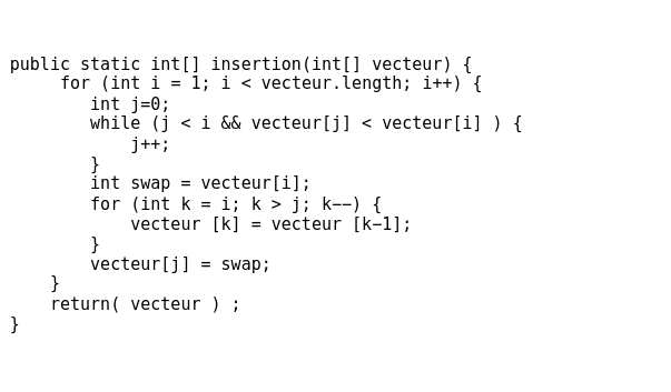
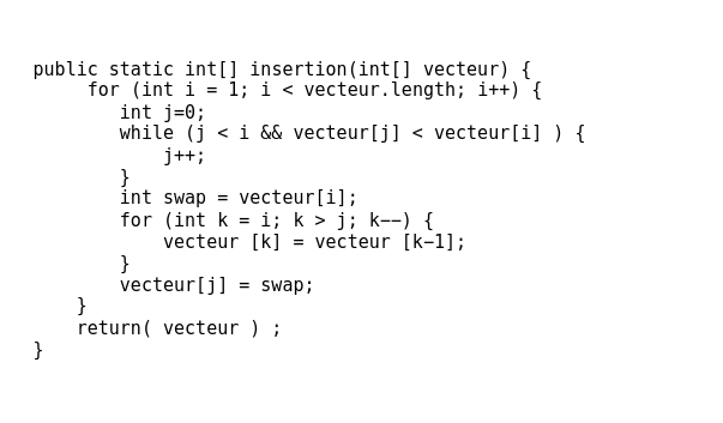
- <mxCell id="2" value="&lt;pre id=&quot;yui_3_17_2_1_1706542398417_36&quot;&gt;public static int&lt;span&gt;[] insertion(&lt;/span&gt;&lt;span&gt;int&lt;/span&gt;&lt;span&gt;[] vecteur) &lt;/span&gt;&lt;span&gt;{ &lt;br&gt;&lt;/span&gt;&lt;span&gt;     for &lt;/span&gt;&lt;span&gt;(&lt;/span&gt;&lt;span&gt;int &lt;/span&gt;&lt;span&gt;i = 1; i &lt;/span&gt;&lt;span&gt;&amp;lt; &lt;/span&gt;&lt;span&gt;vecteur.length; i++) &lt;/span&gt;&lt;span&gt;{ &lt;br&gt;&lt;/span&gt;        int j=0;&lt;br&gt;        while (j &amp;lt; i &amp;amp;&amp;amp; vecteur[j] &amp;lt; vecteur[i] ) { &lt;br&gt;            j++; &lt;br&gt;        } &lt;br&gt;        int swap = vecteur[i];&lt;br&gt;        for (int k = i; k &amp;gt; j; k−−) { &lt;br&gt;            vecteur [k] = vecteur [k−1]; &lt;br&gt;        } &lt;br&gt;        vecteur[j] = swap; &lt;br&gt;    } &lt;br&gt;    return( vecteur ) ; &lt;br&gt;} &lt;/pre&gt;" style="text;whiteSpace=wrap;html=1;" vertex="1" parent="1"><mxGeometry x="5" y="20" width="440" height="240" as="geometry" /></mxCell>
+ <mxCell id="2" value="&lt;pre id=&quot;yui_3_17_2_1_1706542398417_36&quot;&gt;public static int&lt;span&gt;[] insertion(&lt;/span&gt;&lt;span&gt;int&lt;/span&gt;&lt;span&gt;[] vecteur) &lt;/span&gt;&lt;span&gt;{ &lt;br&gt;&lt;/span&gt;&lt;span&gt;     for &lt;/span&gt;&lt;span&gt;(&lt;/span&gt;&lt;span&gt;int &lt;/span&gt;&lt;span&gt;i = 1; i &lt;/span&gt;&lt;span&gt;&amp;lt; &lt;/span&gt;&lt;span&gt;vecteur.length; i++) &lt;/span&gt;&lt;span&gt;{ &lt;br&gt;&lt;/span&gt;        int j=0;&lt;br&gt;        while (j &amp;lt; i &amp;amp;&amp;amp; vecteur[j] &amp;lt; vecteur[i] ) { &lt;br&gt;            j++; &lt;br&gt;        } &lt;br&gt;        int swap = vecteur[i];&lt;br&gt;        for (int k = i; k &amp;gt; j; k−−) { &lt;br&gt;            vecteur [k] = vecteur [k−1]; &lt;br&gt;        } &lt;br&gt;        vecteur[j] = swap; &lt;br&gt;    } &lt;br&gt;    return( vecteur ) ; &lt;br&gt;} &lt;/pre&gt;" style="text;whiteSpace=wrap;html=1;" vertex="1" parent="1"><mxGeometry x="20" y="20" width="440" height="240" as="geometry" /></mxCell>
